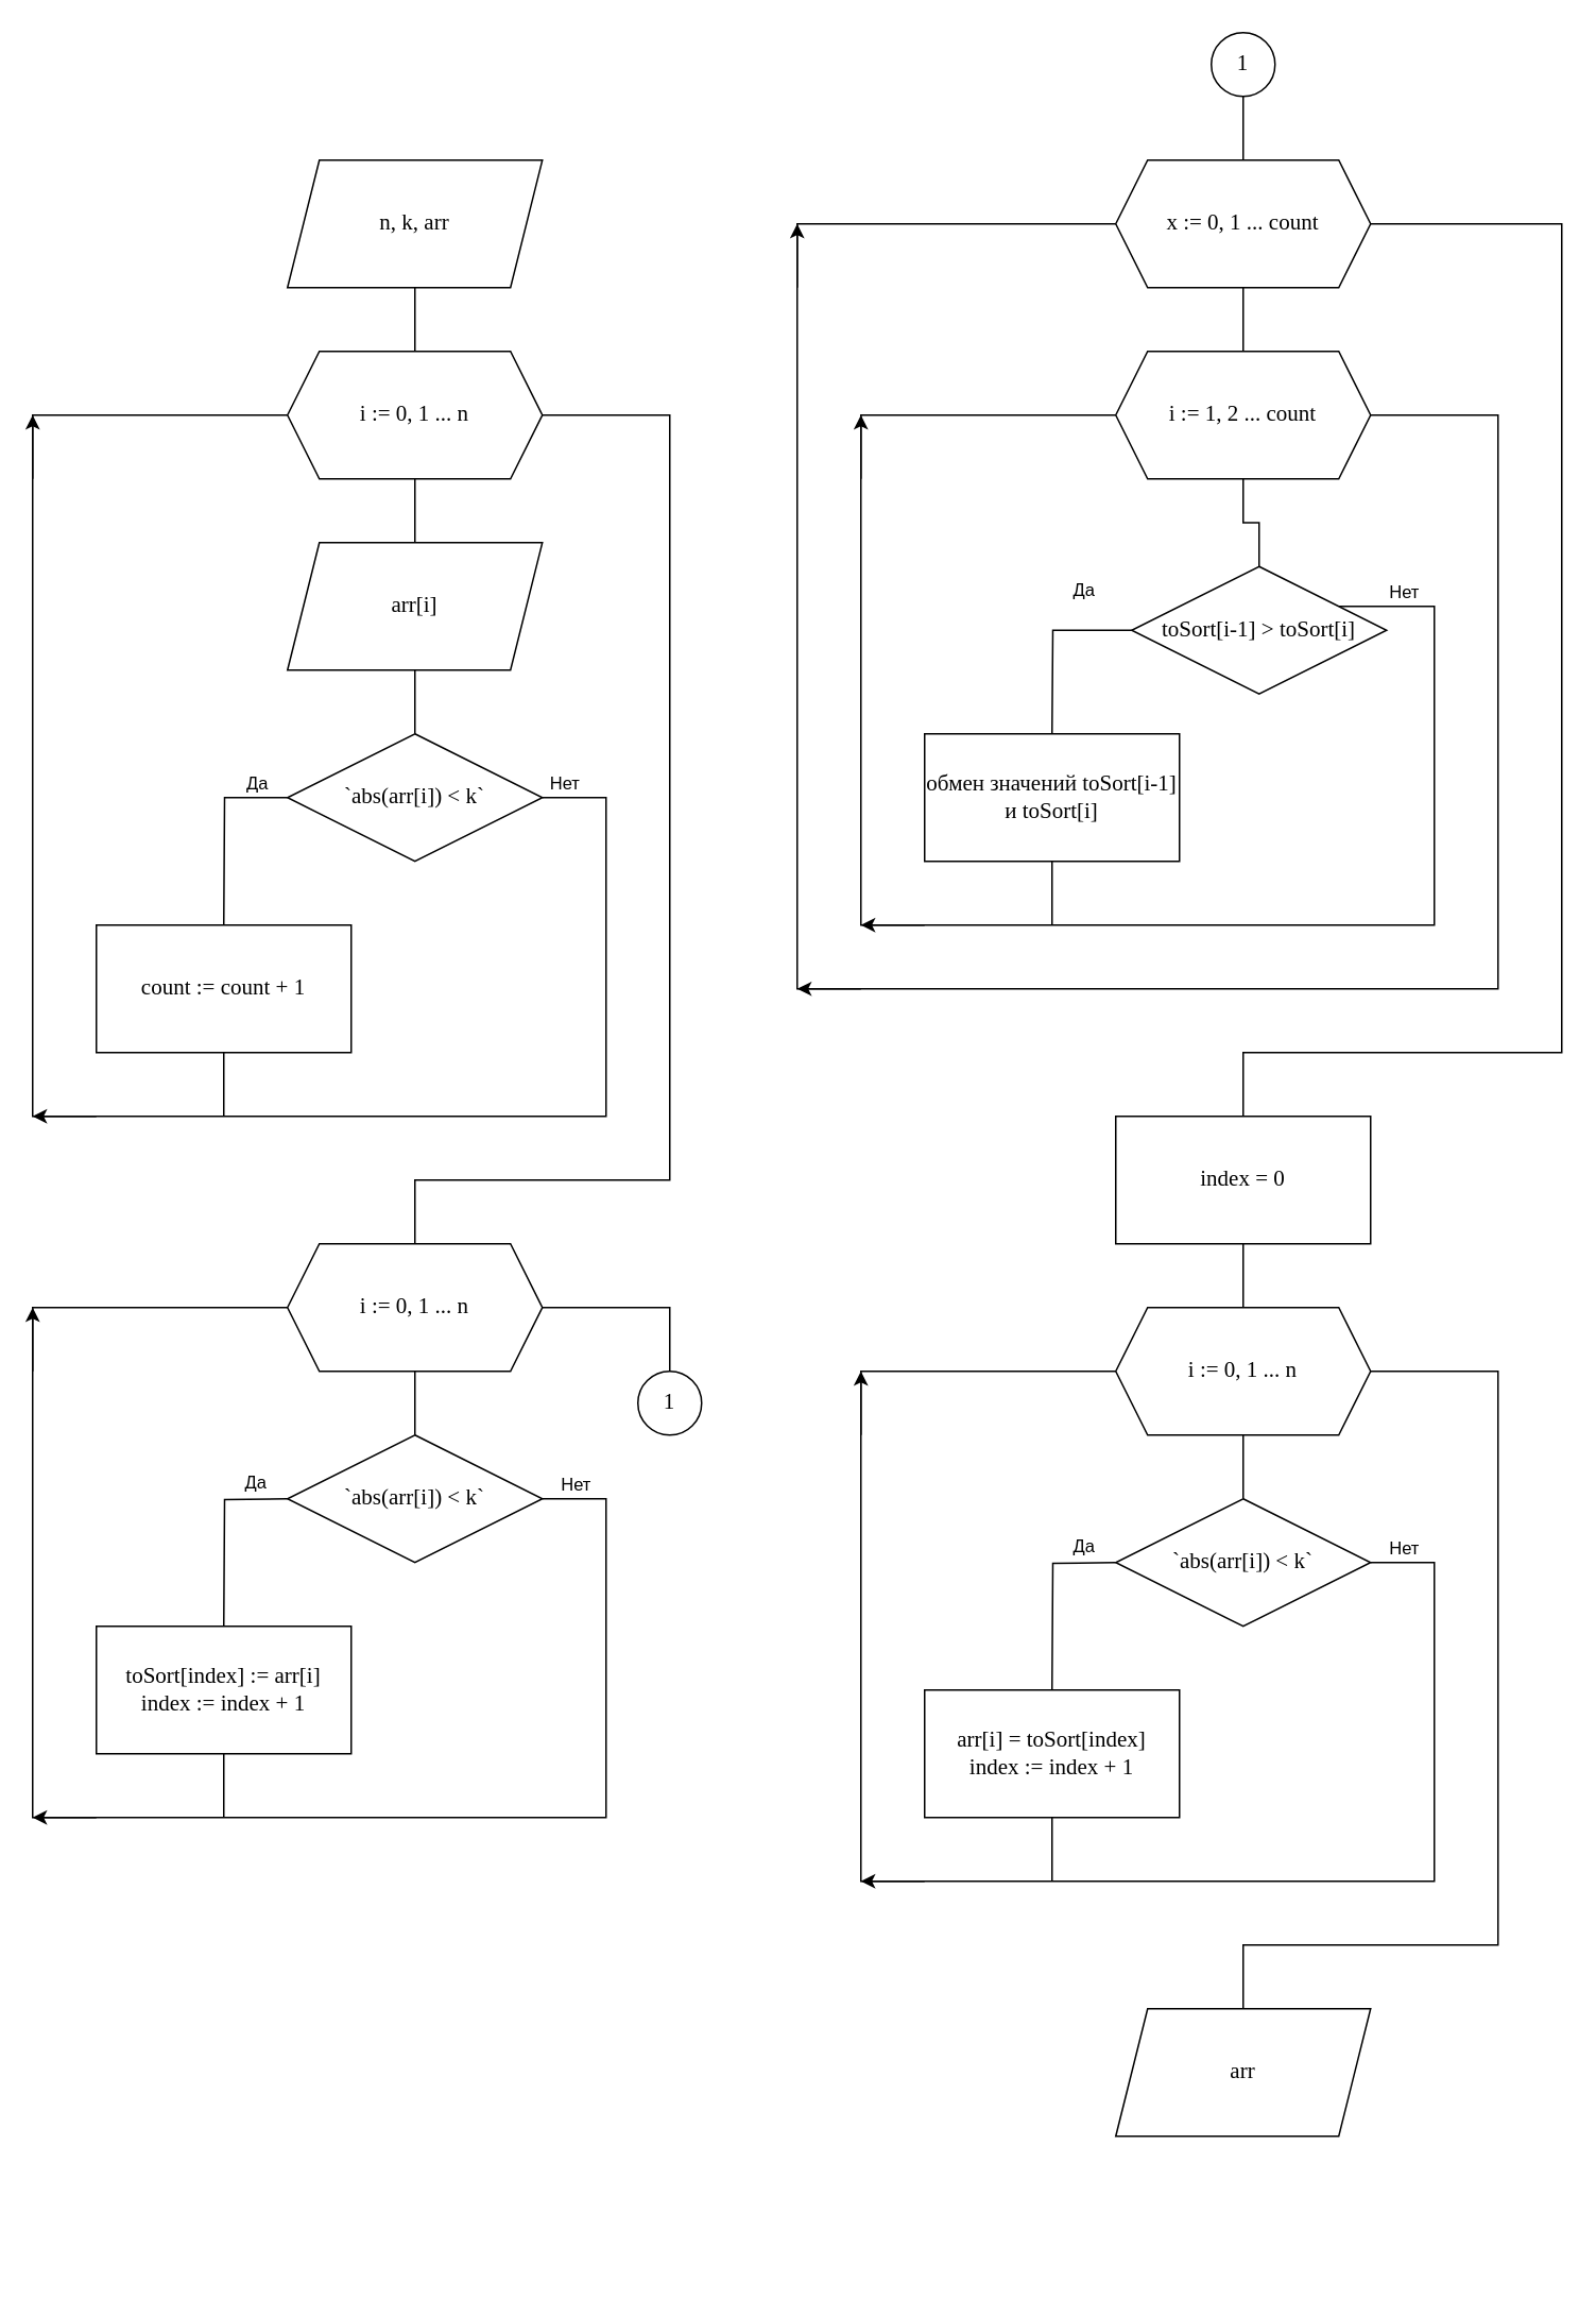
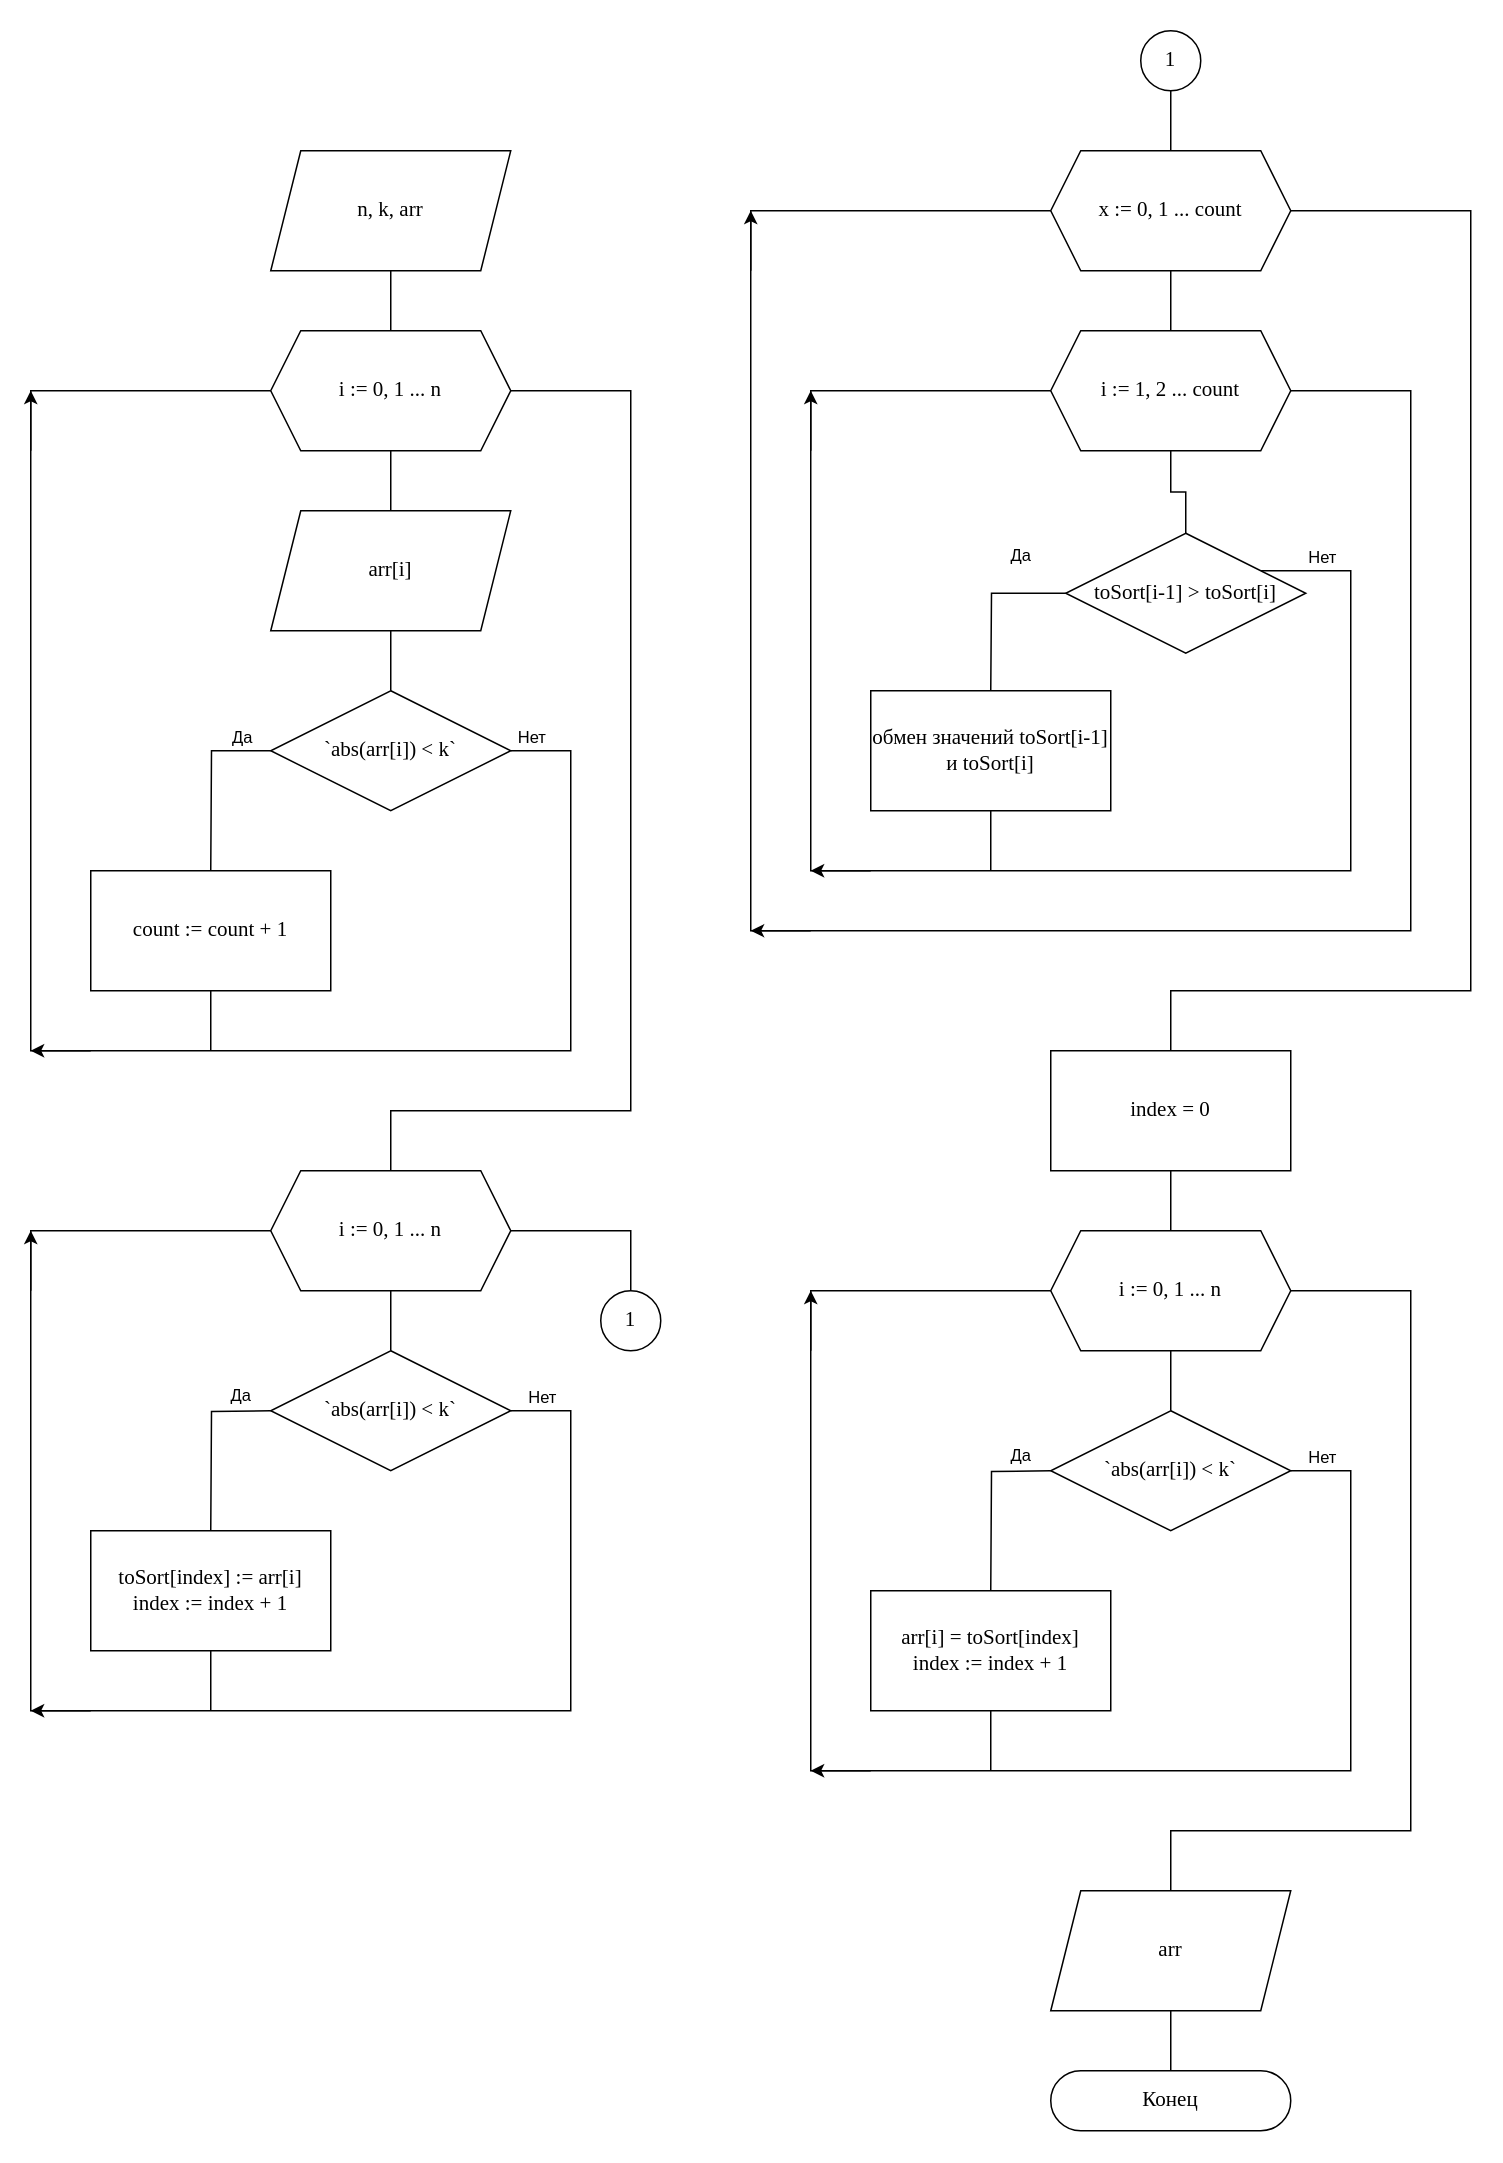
+ <mxCell id="31" value="" style="edgeStyle=orthogonalEdgeStyle;rounded=0;orthogonalLoop=1;jettySize=auto;html=1;endArrow=none;endFill=0;fontFamily=Times New Roman;fontStyle=0;fontSize=14;" parent="1" source="32" target="33" edge="1"><mxGeometry relative="1" as="geometry" /></mxCell>
+ <mxCell id="33" value="Конец" style="rounded=1;whiteSpace=wrap;html=1;arcSize=50;fontFamily=Times New Roman;fontStyle=0;fontSize=14;" parent="1" vertex="1"><mxGeometry x="700" y="1380" width="160" height="40" as="geometry" /></mxCell>
